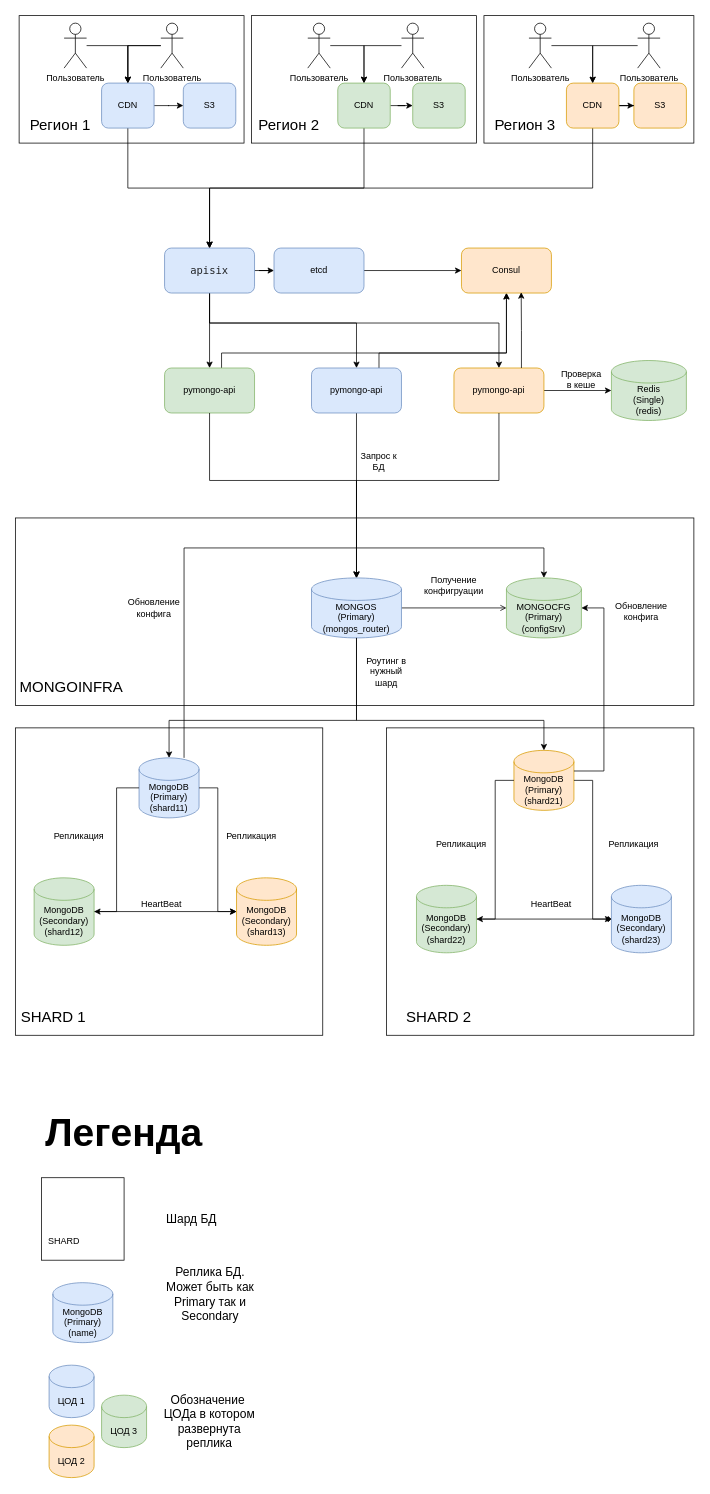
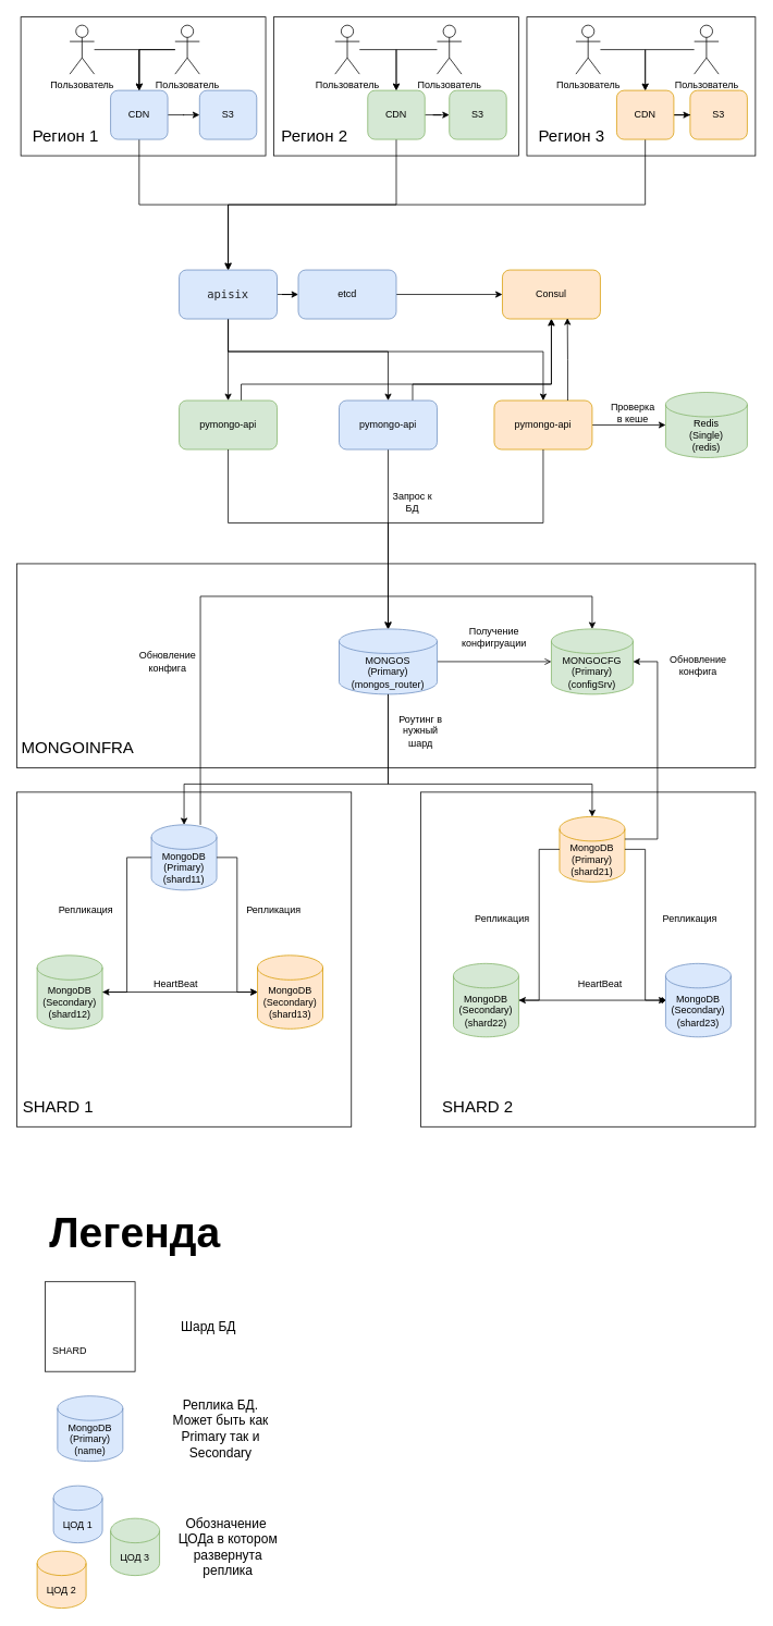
- <mxCell id="29" value="&lt;span style=&quot;font-size: 16px;&quot;&gt;Реплика БД. Может быть как Primary так и Secondary&lt;/span&gt;" style="text;html=1;align=center;verticalAlign=middle;whiteSpace=wrap;rounded=0;" vertex="1" parent="1"><mxGeometry x="210" y="1680" width="140" height="90" as="geometry" /></mxCell>
+ <mxCell id="29" value="&lt;span style=&quot;font-size: 16px;&quot;&gt;Реплика БД. Может быть как Primary так и Secondary&lt;/span&gt;" style="text;html=1;align=center;verticalAlign=middle;whiteSpace=wrap;rounded=0;" vertex="1" parent="1"><mxGeometry x="200" y="1705" width="140" height="90" as="geometry" /></mxCell>
- <mxCell id="33" value="ЦОД 2" style="shape=cylinder3;whiteSpace=wrap;html=1;boundedLbl=1;backgroundOutline=1;size=15;fillColor=#ffe6cc;strokeColor=#d79b00;" vertex="1" parent="1"><mxGeometry x="65" y="1900" width="60" height="70" as="geometry" /></mxCell>
+ <mxCell id="33" value="ЦОД 2" style="shape=cylinder3;whiteSpace=wrap;html=1;boundedLbl=1;backgroundOutline=1;size=15;fillColor=#ffe6cc;strokeColor=#d79b00;" vertex="1" parent="1"><mxGeometry x="45" y="1900" width="60" height="70" as="geometry" /></mxCell>
